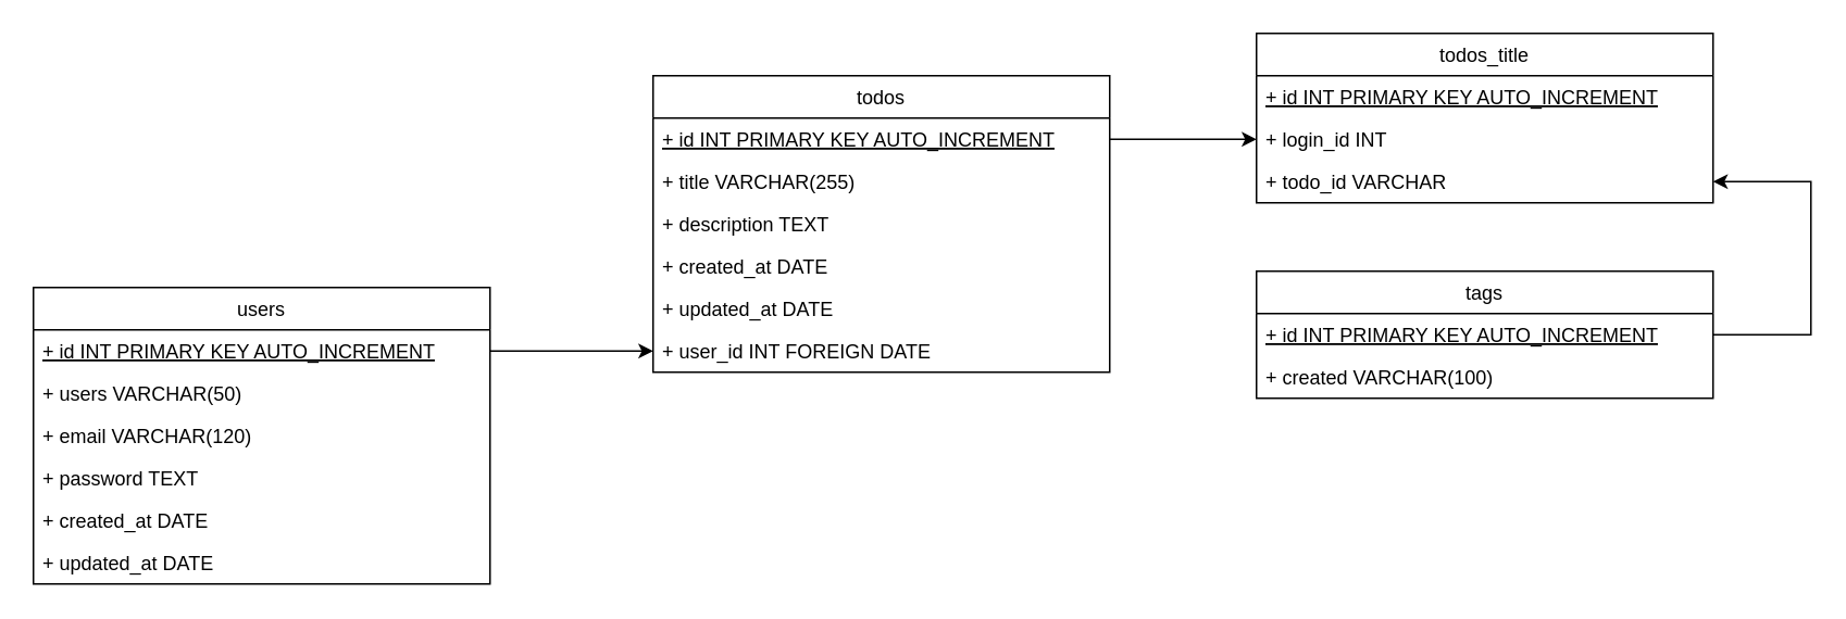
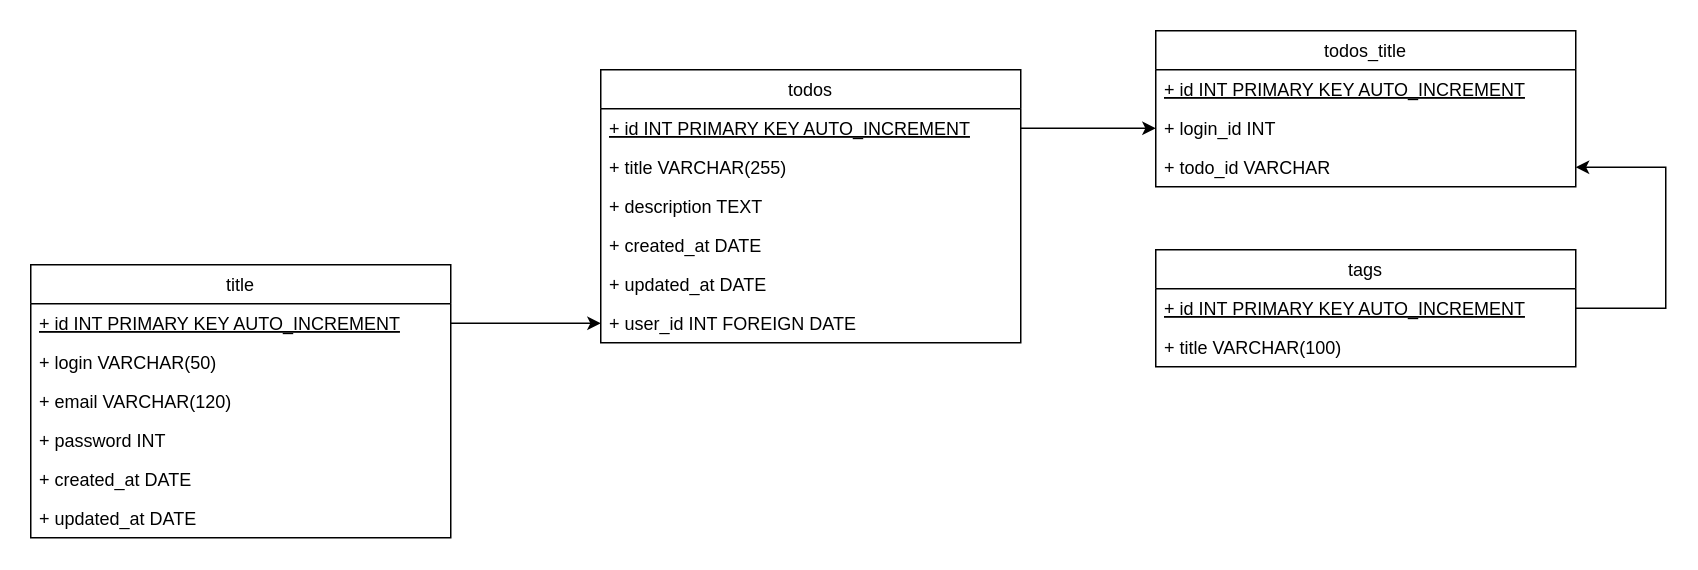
- <mxCell id="2" value="users" style="swimlane;fontStyle=0;childLayout=stackLayout;horizontal=1;startSize=26;fillColor=none;horizontalStack=0;resizeParent=1;resizeParentMax=0;resizeLast=0;collapsible=1;marginBottom=0;" vertex="1" parent="1"><mxGeometry x="20" y="176" width="280" height="182" as="geometry" /></mxCell>
+ <mxCell id="2" value="title" style="swimlane;fontStyle=0;childLayout=stackLayout;horizontal=1;startSize=26;fillColor=none;horizontalStack=0;resizeParent=1;resizeParentMax=0;resizeLast=0;collapsible=1;marginBottom=0;" vertex="1" parent="1"><mxGeometry x="20" y="176" width="280" height="182" as="geometry" /></mxCell>
- <mxCell id="18" value="+ created VARCHAR(100)" style="text;strokeColor=none;fillColor=none;align=left;verticalAlign=top;spacingLeft=4;spacingRight=4;overflow=hidden;rotatable=0;points=[[0,0.5],[1,0.5]];portConstraint=eastwest;" vertex="1" parent="16"><mxGeometry y="52" width="280" height="26" as="geometry" /></mxCell>
+ <mxCell id="18" value="+ title VARCHAR(100)" style="text;strokeColor=none;fillColor=none;align=left;verticalAlign=top;spacingLeft=4;spacingRight=4;overflow=hidden;rotatable=0;points=[[0,0.5],[1,0.5]];portConstraint=eastwest;" vertex="1" parent="16"><mxGeometry y="52" width="280" height="26" as="geometry" /></mxCell>
- <mxCell id="4" value="+ users VARCHAR(50)" style="text;strokeColor=none;fillColor=none;align=left;verticalAlign=top;spacingLeft=4;spacingRight=4;overflow=hidden;rotatable=0;points=[[0,0.5],[1,0.5]];portConstraint=eastwest;" vertex="1" parent="2"><mxGeometry y="52" width="280" height="26" as="geometry" /></mxCell>
+ <mxCell id="4" value="+ login VARCHAR(50)" style="text;strokeColor=none;fillColor=none;align=left;verticalAlign=top;spacingLeft=4;spacingRight=4;overflow=hidden;rotatable=0;points=[[0,0.5],[1,0.5]];portConstraint=eastwest;" vertex="1" parent="2"><mxGeometry y="52" width="280" height="26" as="geometry" /></mxCell>
- <mxCell id="6" value="+ password TEXT" style="text;strokeColor=none;fillColor=none;align=left;verticalAlign=top;spacingLeft=4;spacingRight=4;overflow=hidden;rotatable=0;points=[[0,0.5],[1,0.5]];portConstraint=eastwest;" vertex="1" parent="2"><mxGeometry y="104" width="280" height="26" as="geometry" /></mxCell>
+ <mxCell id="6" value="+ password INT" style="text;strokeColor=none;fillColor=none;align=left;verticalAlign=top;spacingLeft=4;spacingRight=4;overflow=hidden;rotatable=0;points=[[0,0.5],[1,0.5]];portConstraint=eastwest;" vertex="1" parent="2"><mxGeometry y="104" width="280" height="26" as="geometry" /></mxCell>
